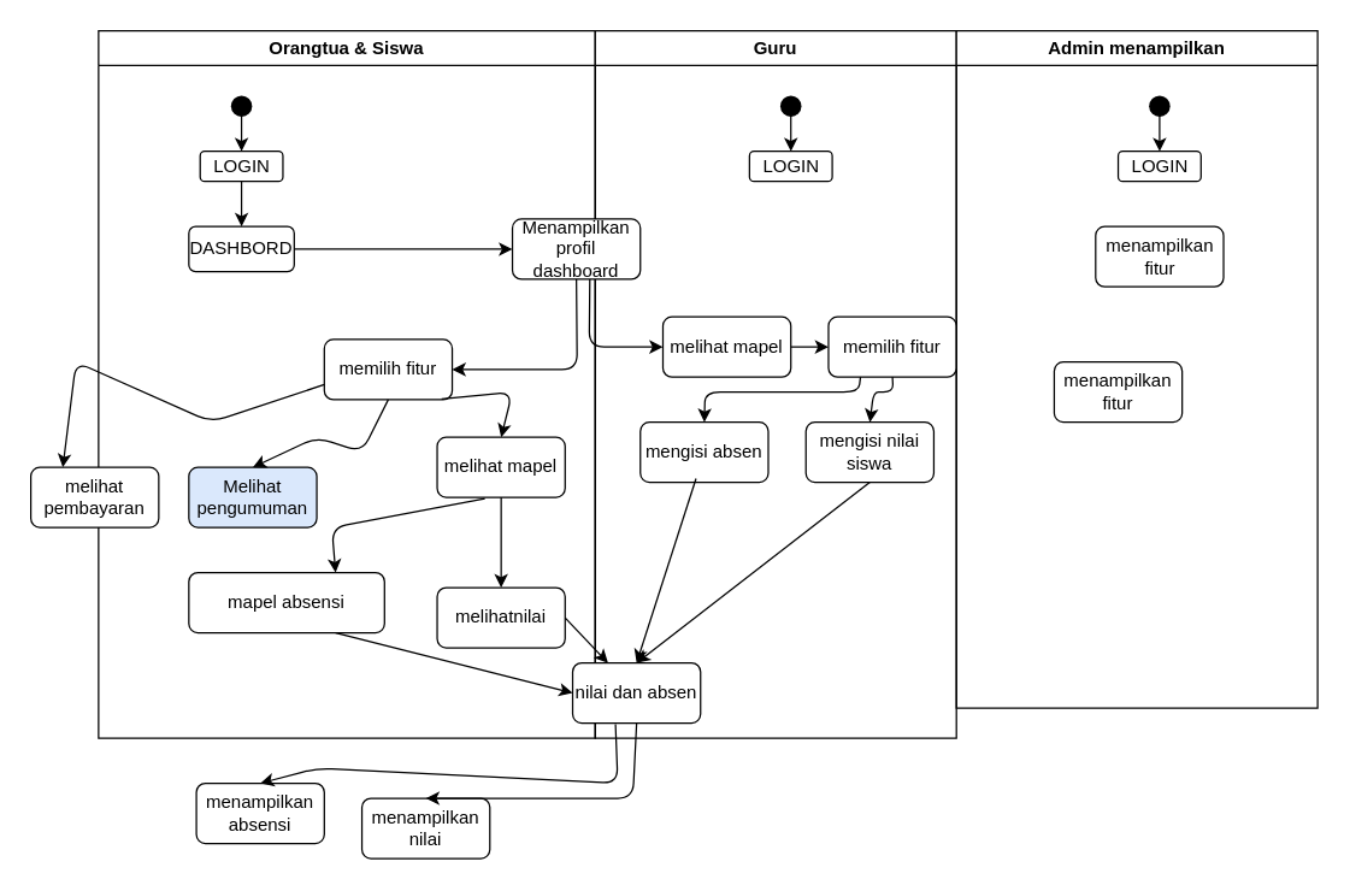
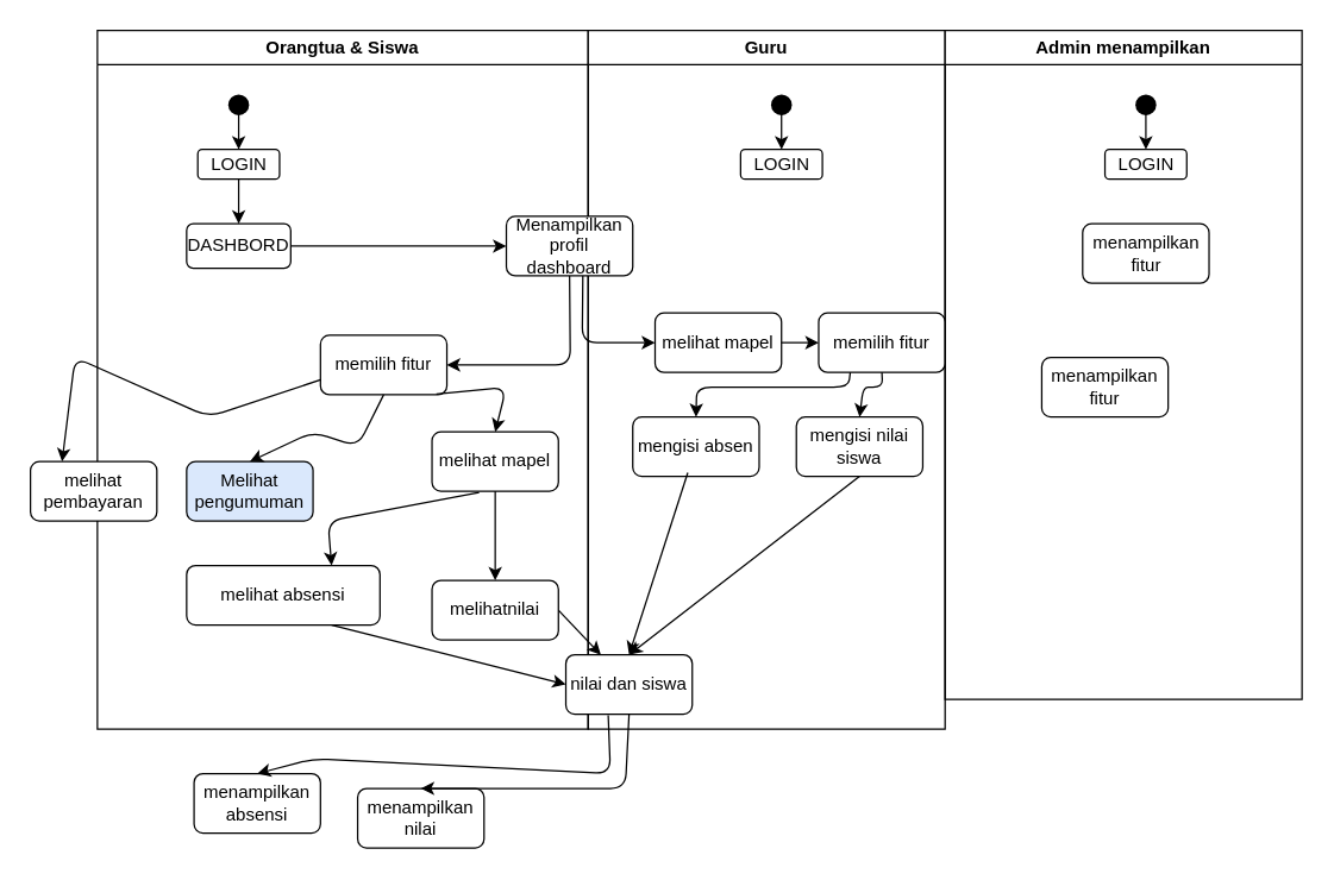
- <mxCell id="11" value="mapel absensi" style="rounded=1;whiteSpace=wrap;html=1;" vertex="1" parent="2"><mxGeometry x="60" y="360" width="130" height="40" as="geometry" /></mxCell>
+ <mxCell id="11" value="melihat absensi" style="rounded=1;whiteSpace=wrap;html=1;" vertex="1" parent="2"><mxGeometry x="60" y="360" width="130" height="40" as="geometry" /></mxCell>
- <mxCell id="31" value="nilai dan absen" style="rounded=1;whiteSpace=wrap;html=1;" vertex="1" parent="19"><mxGeometry x="-15" y="420" width="85" height="40" as="geometry" /></mxCell>
+ <mxCell id="31" value="nilai dan siswa" style="rounded=1;whiteSpace=wrap;html=1;" vertex="1" parent="19"><mxGeometry x="-15" y="420" width="85" height="40" as="geometry" /></mxCell>
